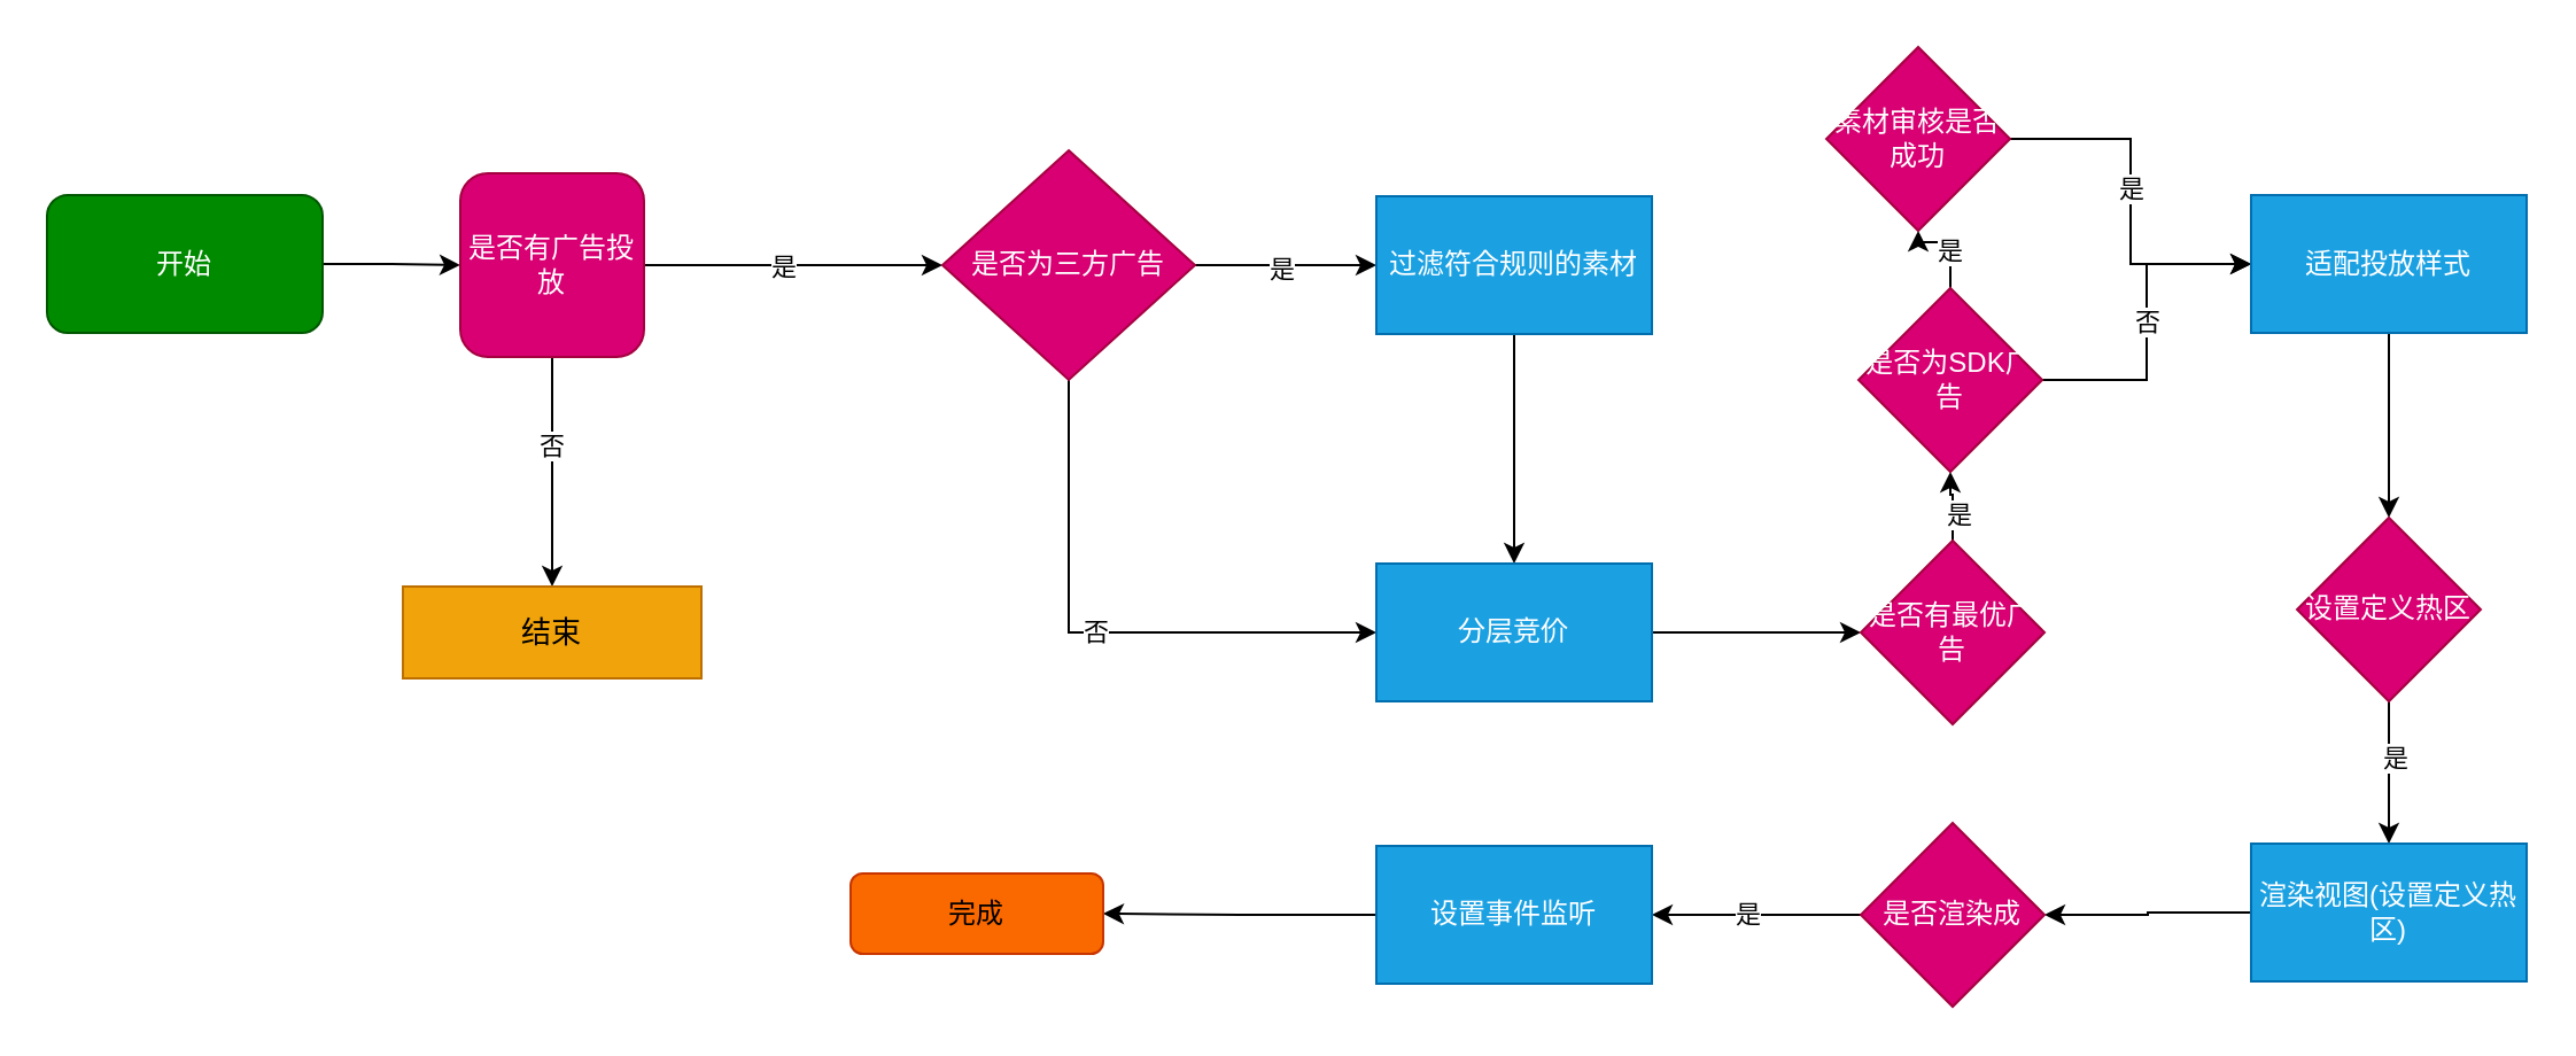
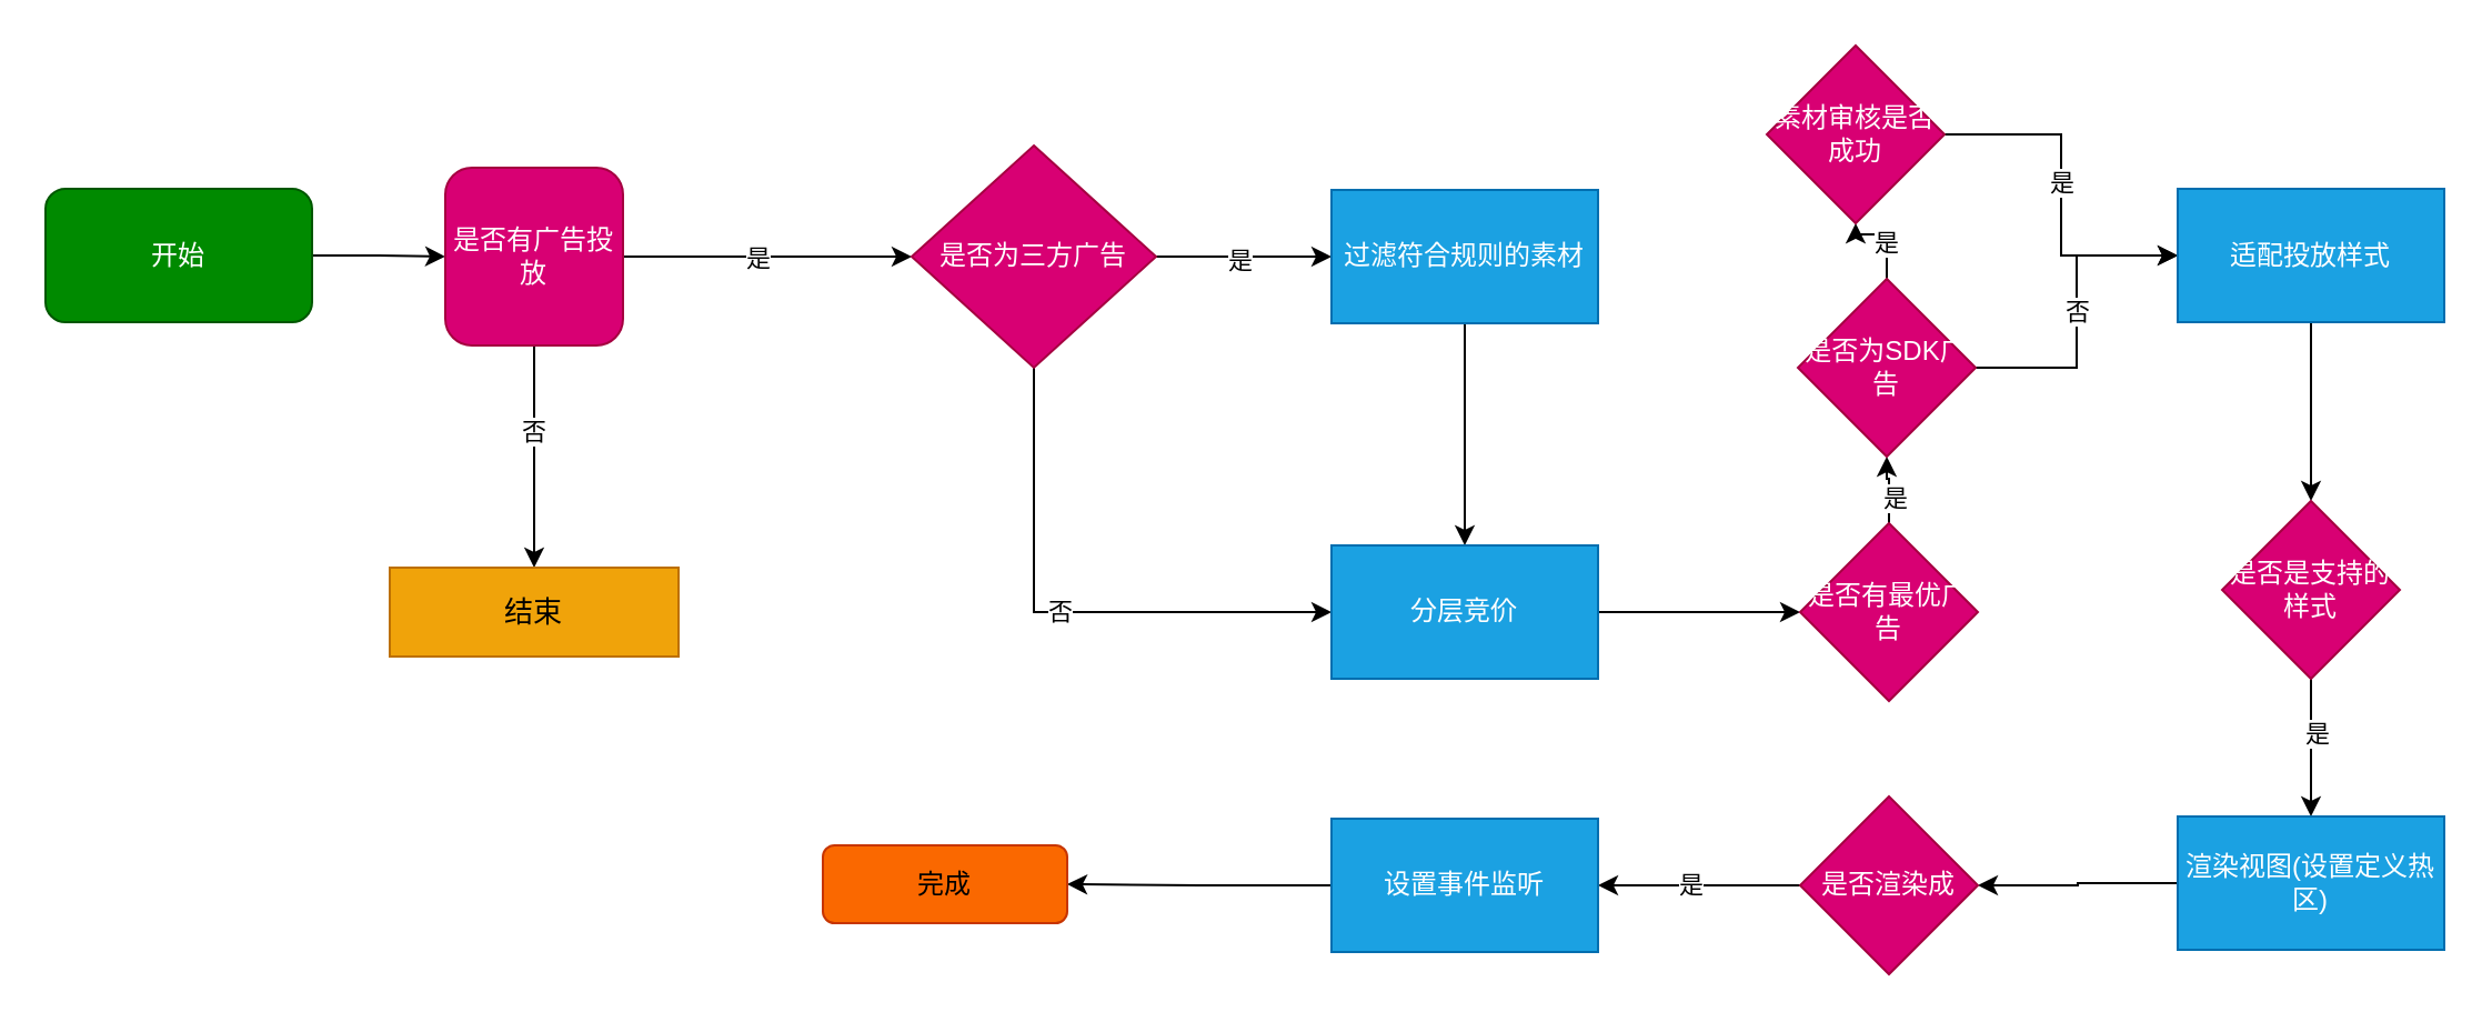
- <mxCell id="32" value="设置定义热区" style="rhombus;whiteSpace=wrap;html=1;rounded=0;fillColor=#d80073;fontColor=#ffffff;strokeColor=#A50040;" vertex="1" parent="1"><mxGeometry x="1000" y="225" width="80" height="80" as="geometry" /></mxCell>
+ <mxCell id="32" value="是否是支持的样式" style="rhombus;whiteSpace=wrap;html=1;rounded=0;fillColor=#d80073;fontColor=#ffffff;strokeColor=#A50040;" vertex="1" parent="1"><mxGeometry x="1000" y="225" width="80" height="80" as="geometry" /></mxCell>
